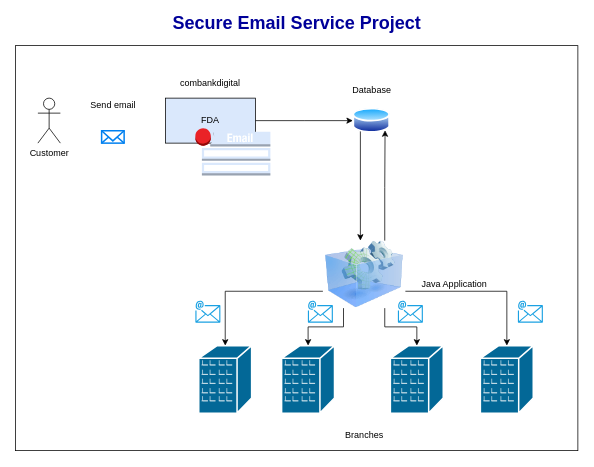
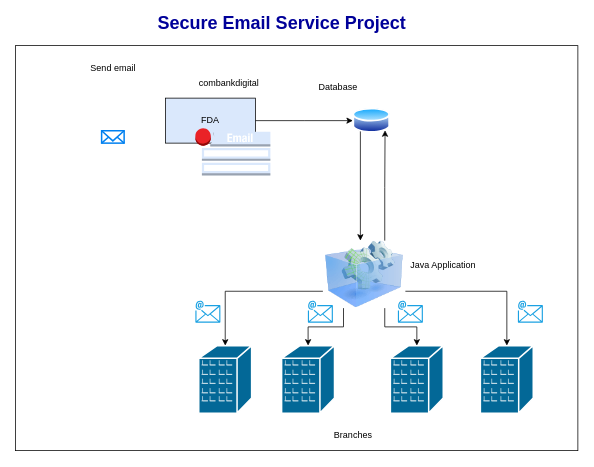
- <mxCell id="22" value="&lt;font style=&quot;font-size: 24px&quot; color=&quot;#000099&quot;&gt;&lt;b&gt;Secure Email Service Project&lt;/b&gt;&lt;/font&gt;" style="text;html=1;align=center;verticalAlign=middle;resizable=0;points=[];autosize=1;" parent="1" vertex="1"><mxGeometry x="220" y="20" width="350" height="20" as="geometry" /></mxCell>
+ <mxCell id="22" value="&lt;font style=&quot;font-size: 24px&quot; color=&quot;#000099&quot;&gt;&lt;b&gt;Secure Email Service Project&lt;/b&gt;&lt;/font&gt;" style="text;html=1;align=center;verticalAlign=middle;resizable=0;points=[];autosize=1;" parent="1" vertex="1"><mxGeometry x="200" y="20" width="350" height="20" as="geometry" /></mxCell>
- <mxCell id="23" value="combankdigital" style="text;html=1;strokeColor=none;fillColor=none;align=center;verticalAlign=middle;whiteSpace=wrap;rounded=0;" parent="1" vertex="1"><mxGeometry x="225" y="100" width="110" height="20" as="geometry" /></mxCell>
+ <mxCell id="23" value="combankdigital" style="text;html=1;strokeColor=none;fillColor=none;align=center;verticalAlign=middle;whiteSpace=wrap;rounded=0;" parent="1" vertex="1"><mxGeometry x="250" y="100" width="110" height="20" as="geometry" /></mxCell>
- <mxCell id="4" value="Database" style="text;html=1;align=center;verticalAlign=middle;resizable=0;points=[];autosize=1;" parent="1" vertex="1"><mxGeometry x="460" y="110" width="70" height="20" as="geometry" /></mxCell>
+ <mxCell id="4" value="Database" style="text;html=1;align=center;verticalAlign=middle;resizable=0;points=[];autosize=1;" parent="1" vertex="1"><mxGeometry x="415" y="105" width="70" height="20" as="geometry" /></mxCell>
- <mxCell id="8" value="Send email" style="text;html=1;align=center;verticalAlign=middle;resizable=0;points=[];autosize=1;" parent="1" vertex="1"><mxGeometry x="110" y="130" width="80" height="20" as="geometry" /></mxCell>
+ <mxCell id="8" value="Send email" style="text;html=1;align=center;verticalAlign=middle;resizable=0;points=[];autosize=1;" parent="1" vertex="1"><mxGeometry x="110" y="80" width="80" height="20" as="geometry" /></mxCell>
- <mxCell id="5" value="Customer" style="shape=umlActor;verticalLabelPosition=bottom;verticalAlign=top;html=1;outlineConnect=0;fillColor=#FFFFFF;" parent="1" vertex="1"><mxGeometry x="50" y="130" width="30" height="60" as="geometry" /></mxCell>
- <mxCell id="18" value="Java Application" style="text;html=1;align=center;verticalAlign=middle;resizable=0;points=[];autosize=1;" parent="1" vertex="1"><mxGeometry x="555" y="368" width="100" height="20" as="geometry" /></mxCell>
+ <mxCell id="18" value="Java Application" style="text;html=1;align=center;verticalAlign=middle;resizable=0;points=[];autosize=1;" parent="1" vertex="1"><mxGeometry x="540" y="343" width="100" height="20" as="geometry" /></mxCell>
- <mxCell id="11" value="Branches" style="text;html=1;align=center;verticalAlign=middle;resizable=0;points=[];autosize=1;" parent="1" vertex="1"><mxGeometry x="450" y="570" width="70" height="20" as="geometry" /></mxCell>
+ <mxCell id="11" value="Branches" style="text;html=1;align=center;verticalAlign=middle;resizable=0;points=[];autosize=1;" parent="1" vertex="1"><mxGeometry x="435" y="570" width="70" height="20" as="geometry" /></mxCell>
